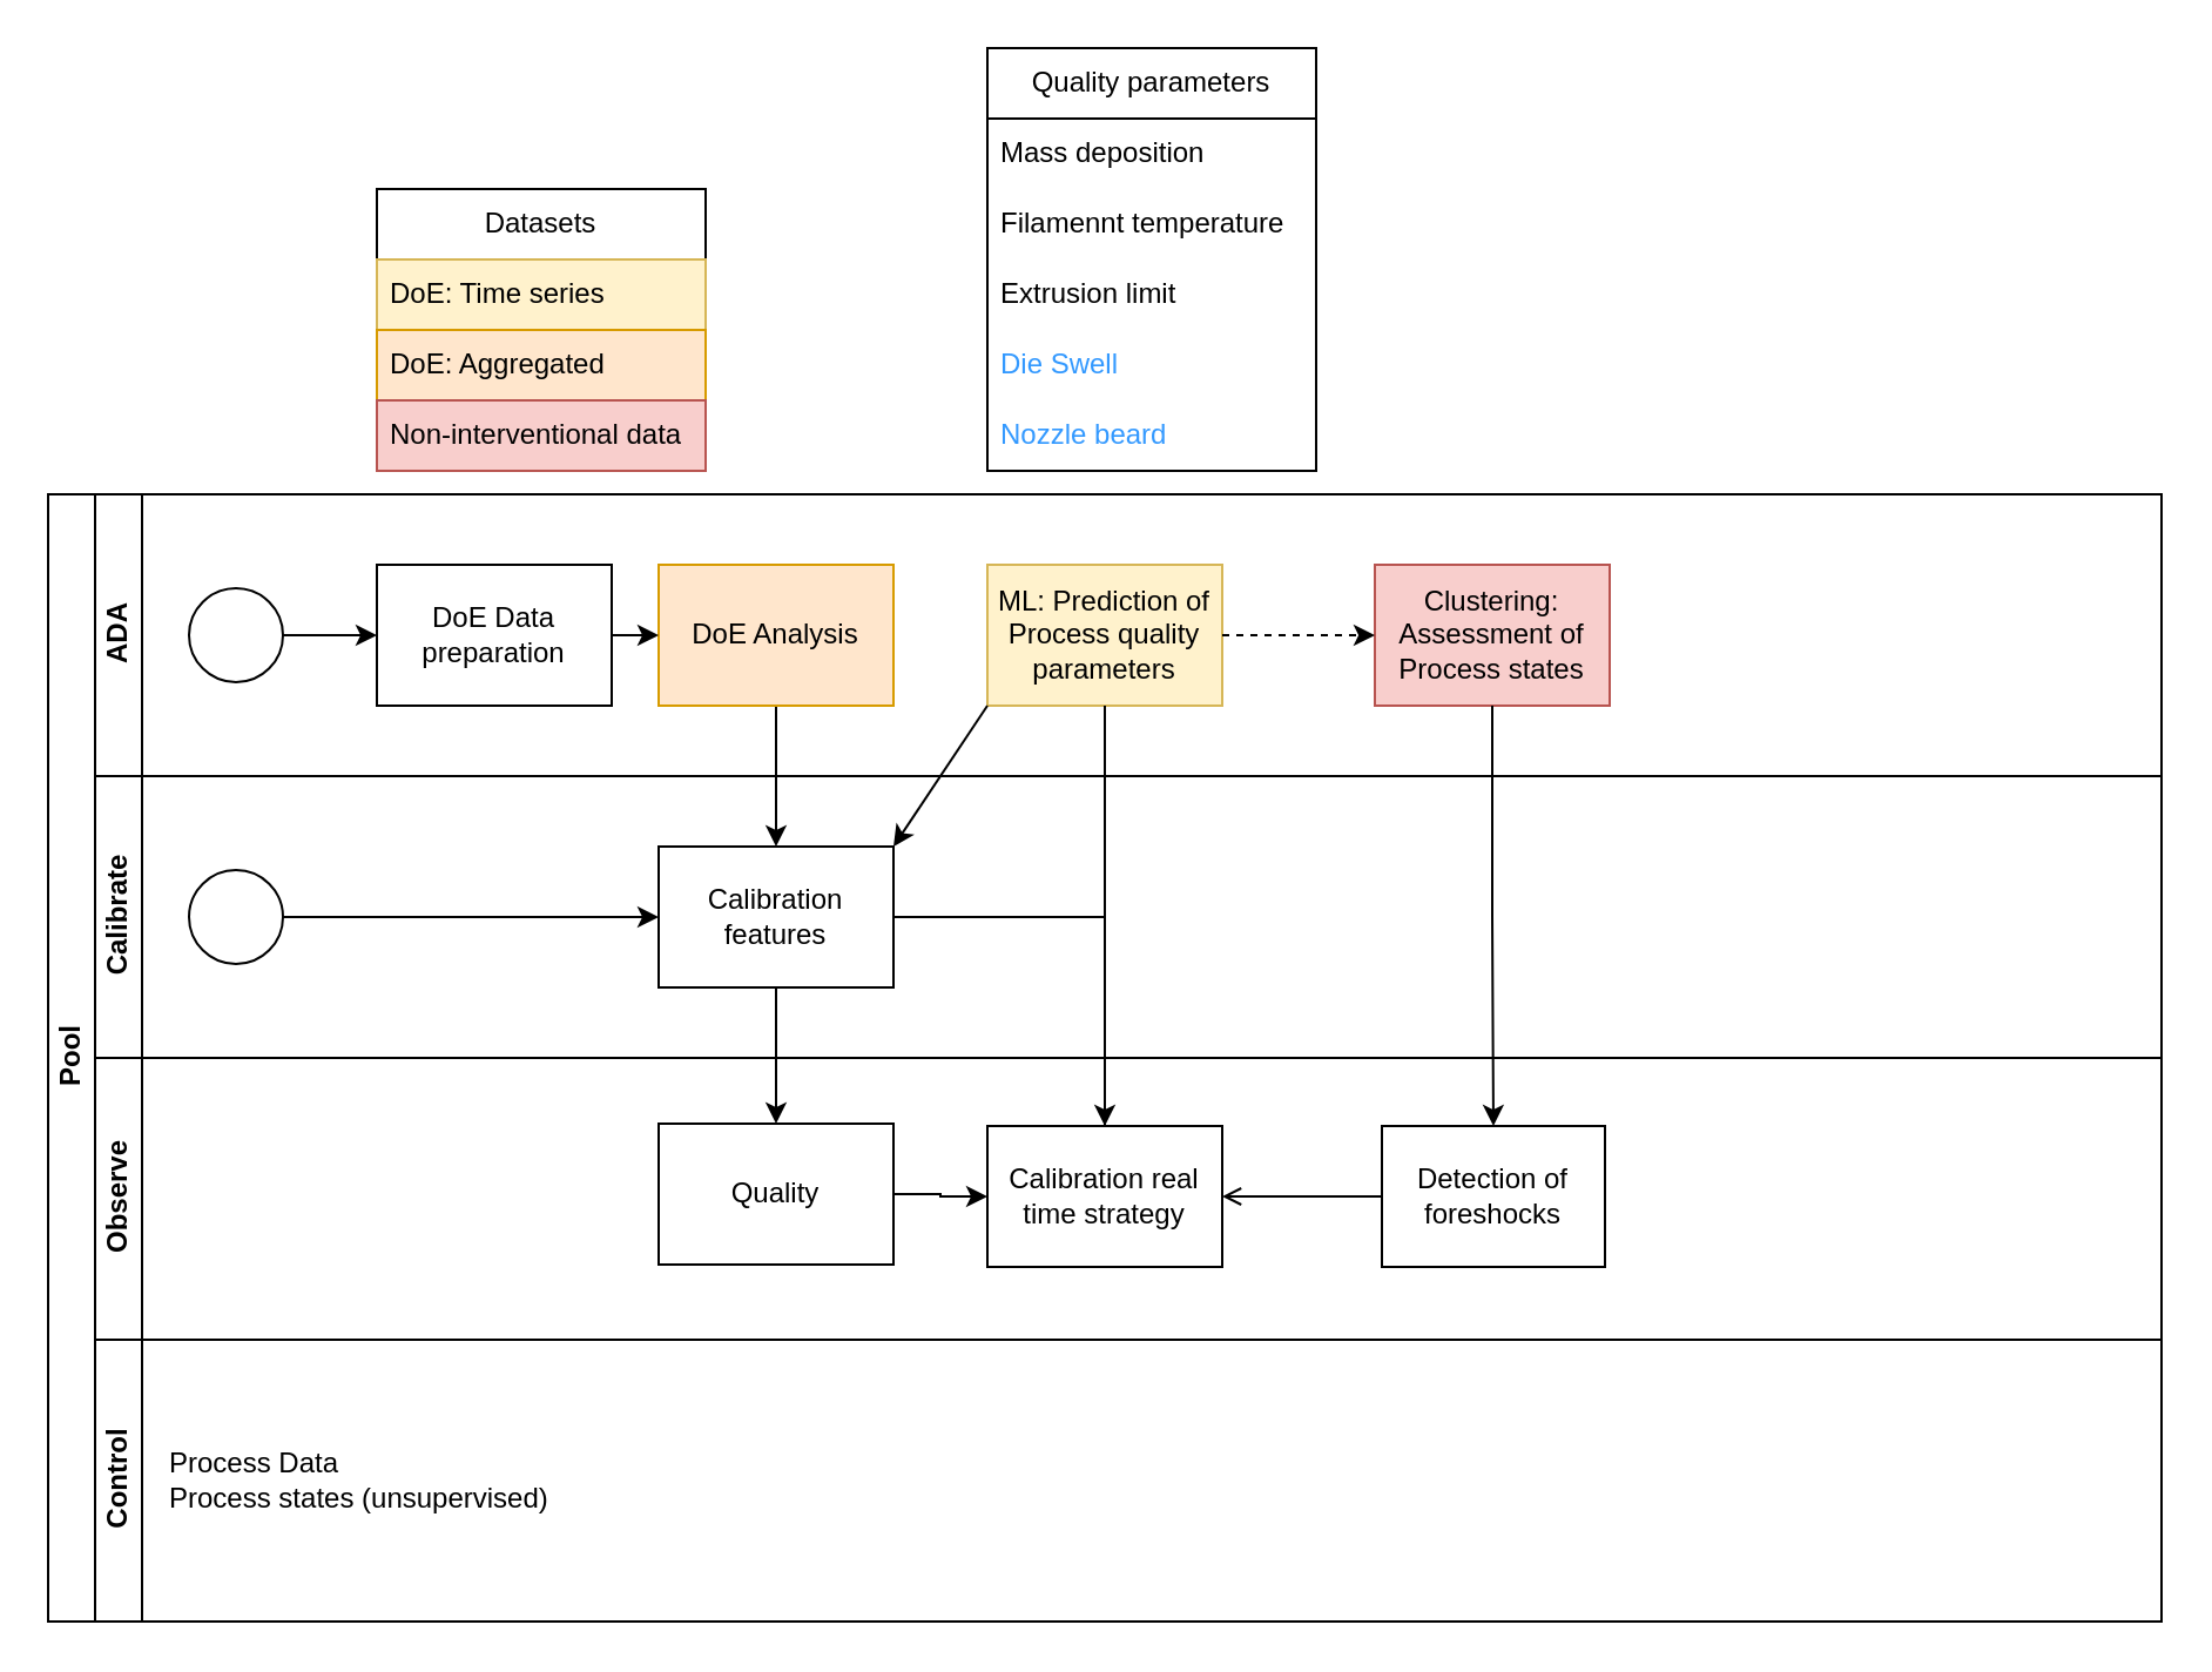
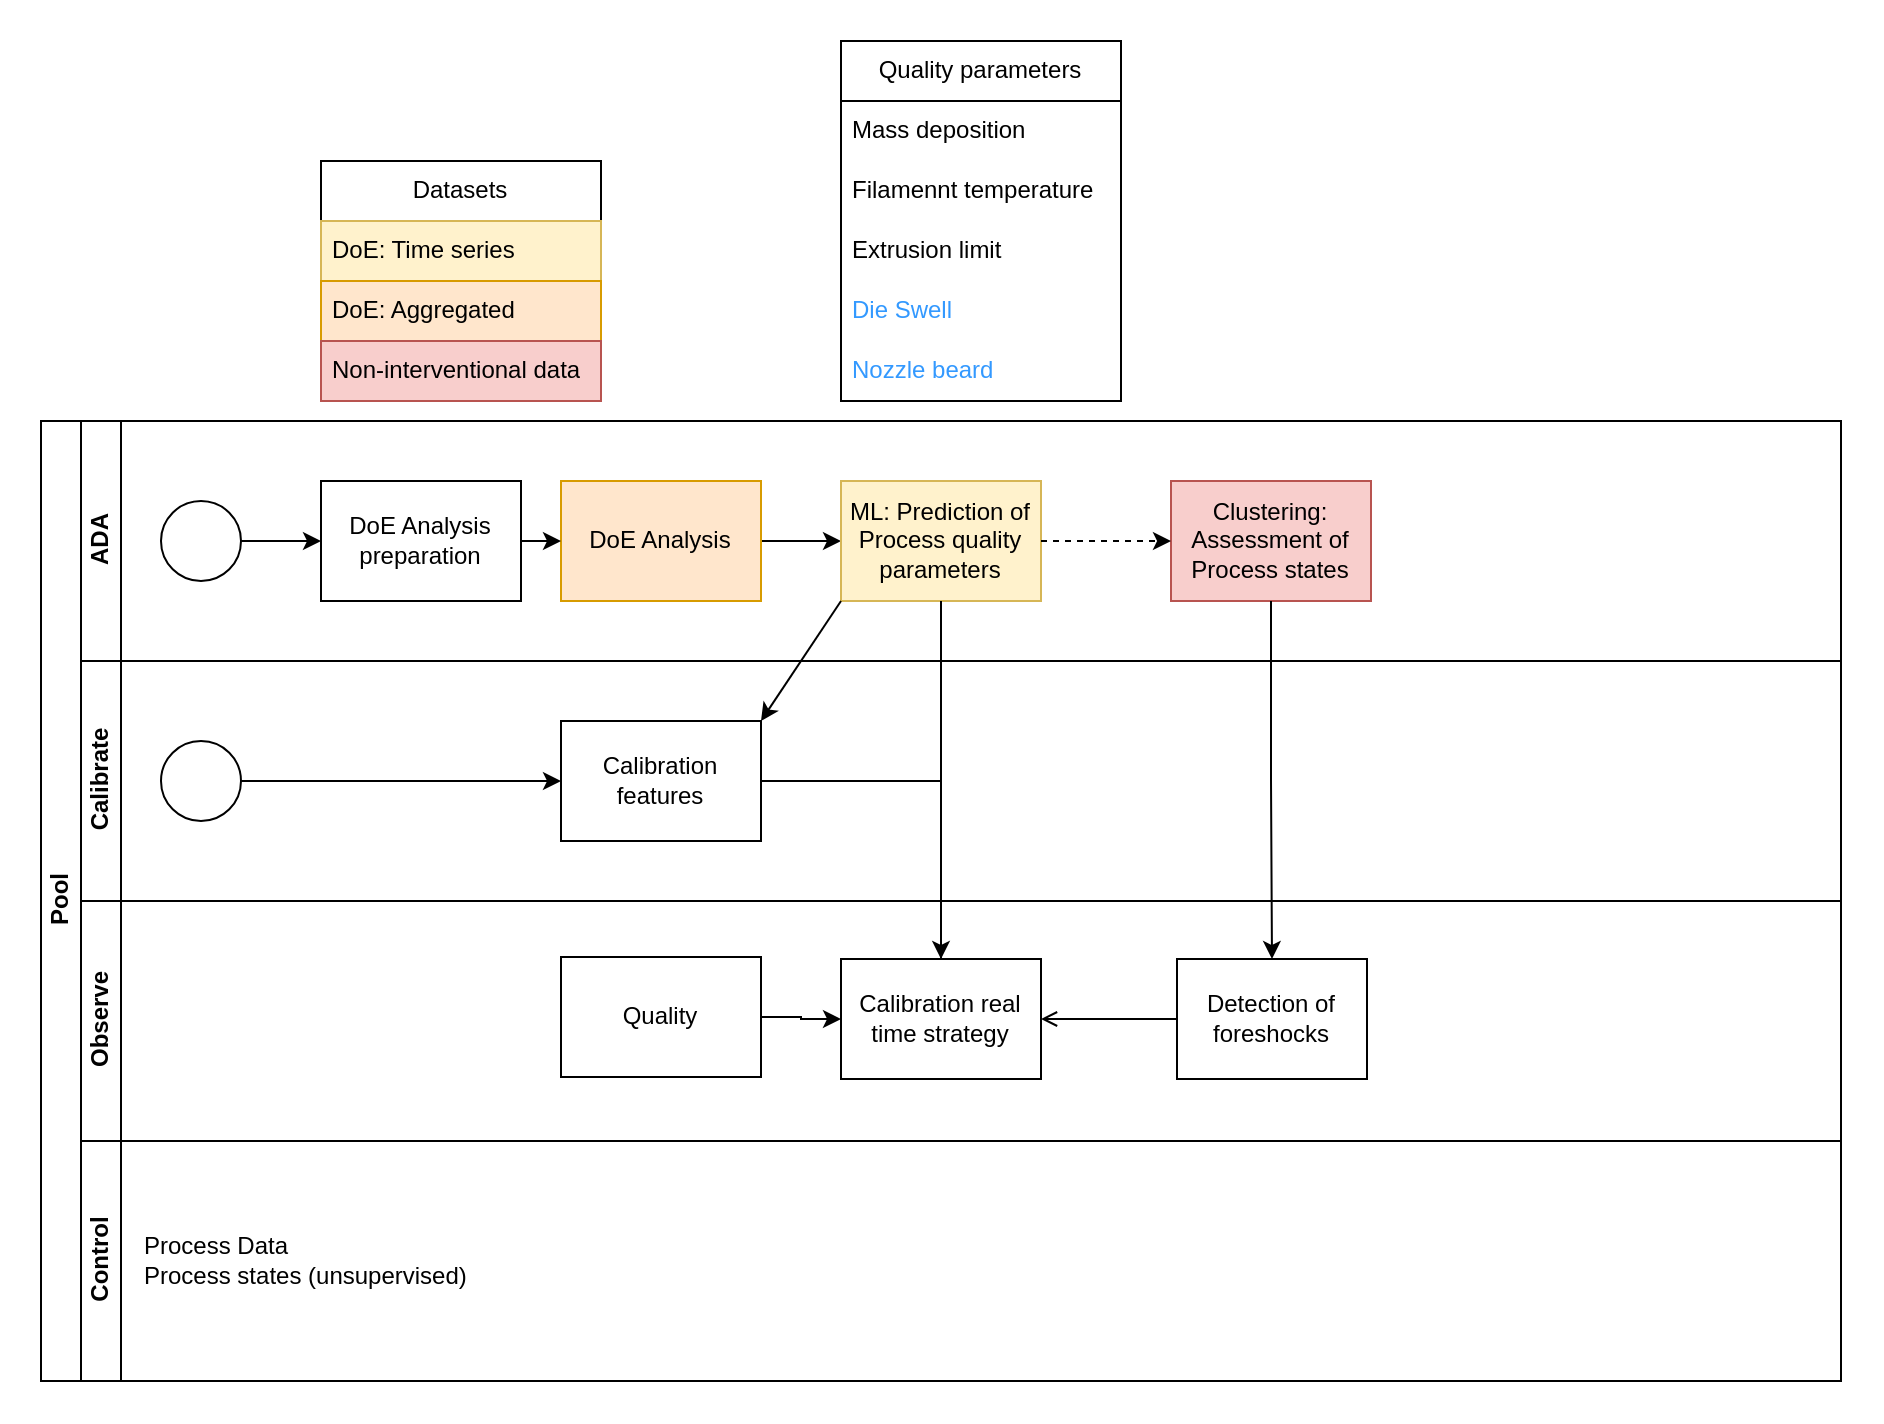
- <mxCell id="6" value="DoE Data preparation" style="rounded=0;whiteSpace=wrap;html=1;fontFamily=Helvetica;fontSize=12;align=center;" parent="3" vertex="1"><mxGeometry x="120" y="30" width="100" height="60" as="geometry" /></mxCell>
+ <mxCell id="6" value="DoE Analysis preparation" style="rounded=0;whiteSpace=wrap;html=1;fontFamily=Helvetica;fontSize=12;align=center;" parent="3" vertex="1"><mxGeometry x="120" y="30" width="100" height="60" as="geometry" /></mxCell>
- <mxCell id="7" value="" style="edgeStyle=orthogonalEdgeStyle;rounded=0;orthogonalLoop=1;jettySize=auto;html=1;" edge="1" parent="3" source="8" target="15"><mxGeometry relative="1" as="geometry" /></mxCell>
+ <mxCell id="7" value="" style="edgeStyle=orthogonalEdgeStyle;rounded=0;orthogonalLoop=1;jettySize=auto;html=1;" edge="1" parent="3" source="8" target="9"><mxGeometry relative="1" as="geometry" /></mxCell>
- <mxCell id="23" value="" style="edgeStyle=orthogonalEdgeStyle;rounded=0;orthogonalLoop=1;jettySize=auto;html=1;" edge="1" parent="2" source="15" target="18"><mxGeometry relative="1" as="geometry" /></mxCell>
